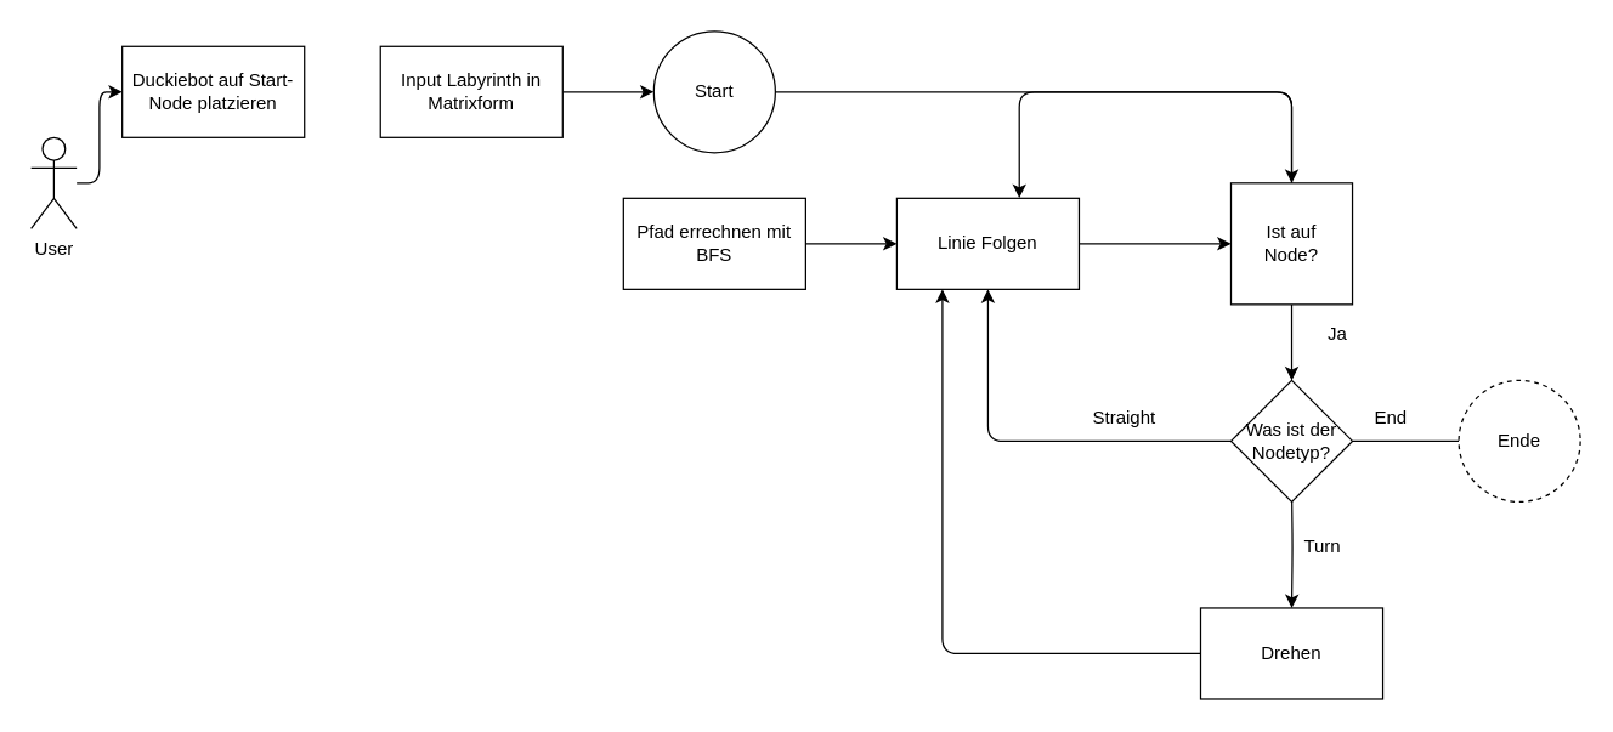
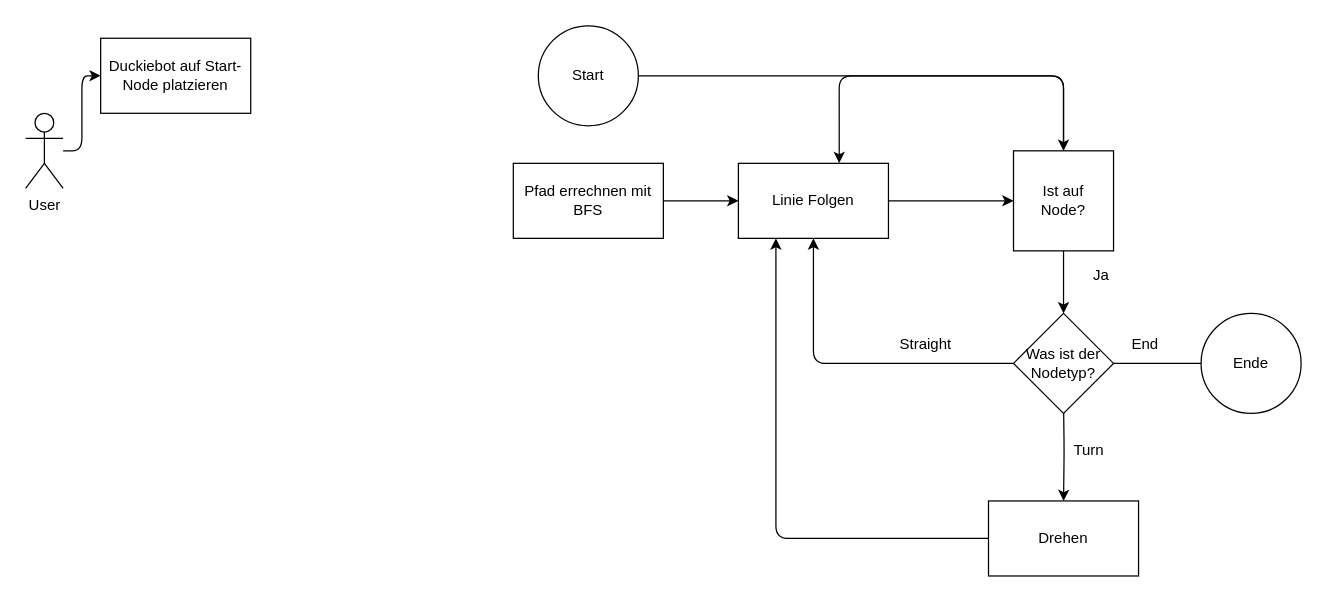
- <mxCell id="26" value="Input Labyrinth in Matrixform" style="rounded=0;whiteSpace=wrap;html=1;" vertex="1" parent="1"><mxGeometry x="250" y="30" width="120" height="60" as="geometry" /></mxCell>
- <mxCell id="25" style="edgeStyle=orthogonalEdgeStyle;html=1;entryX=0;entryY=0.5;entryDx=0;entryDy=0;" edge="1" parent="1" source="26" target="18"><mxGeometry relative="1" as="geometry" /></mxCell>
- <mxCell id="16" value="Ende" style="ellipse;whiteSpace=wrap;html=1;aspect=fixed;dashed=1;" vertex="1" parent="1"><mxGeometry x="960" y="250" width="80" height="80" as="geometry" /></mxCell>
+ <mxCell id="16" value="Ende" style="ellipse;whiteSpace=wrap;html=1;aspect=fixed;" vertex="1" parent="1"><mxGeometry x="960" y="250" width="80" height="80" as="geometry" /></mxCell>
